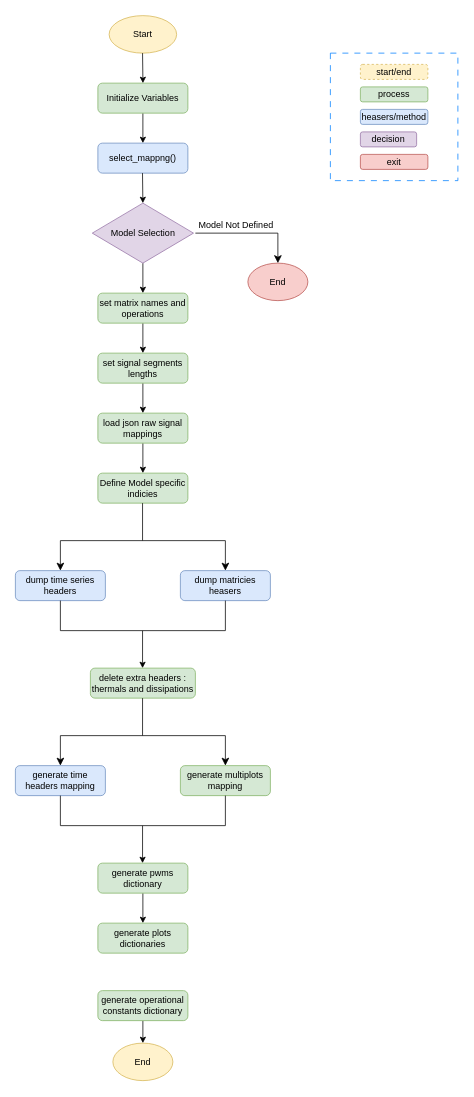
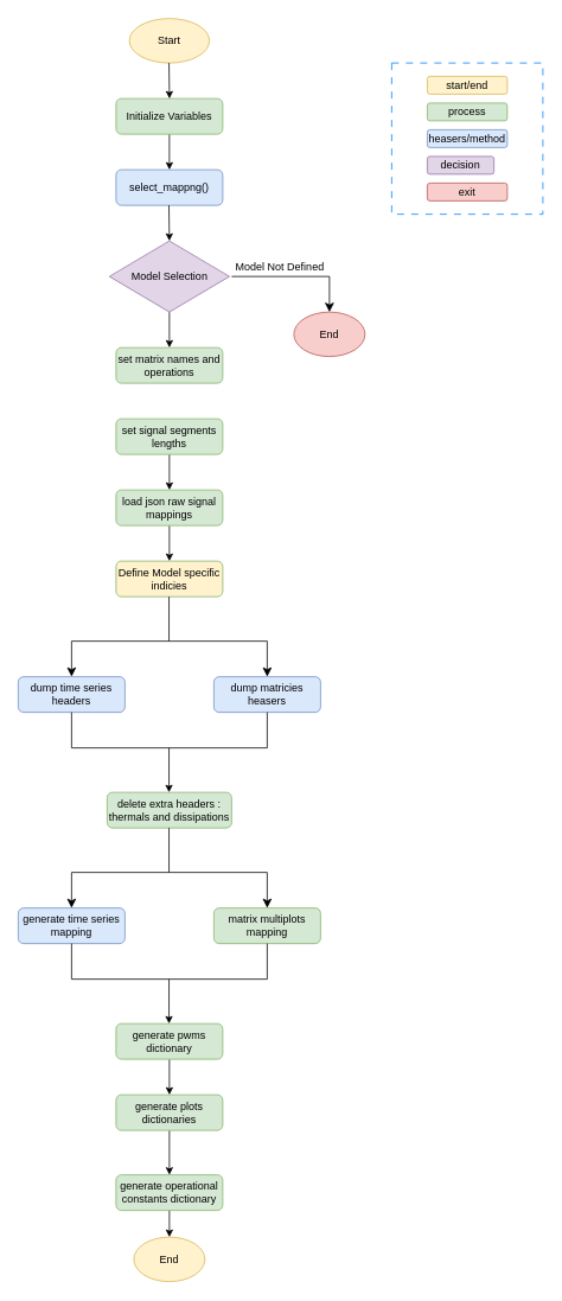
- <mxCell id="45" value="start/end" style="rounded=1;whiteSpace=wrap;html=1;fillColor=#fff2cc;strokeColor=#d6b656;dashed=1;" parent="1" vertex="1"><mxGeometry x="480" y="85" width="90" height="20" as="geometry" /></mxCell>
+ <mxCell id="45" value="start/end" style="rounded=1;whiteSpace=wrap;html=1;fillColor=#fff2cc;strokeColor=#d6b656;" parent="1" vertex="1"><mxGeometry x="480" y="85" width="90" height="20" as="geometry" /></mxCell>
- <mxCell id="12" style="edgeStyle=orthogonalEdgeStyle;rounded=0;orthogonalLoop=1;jettySize=auto;html=1;exitX=0.5;exitY=1;exitDx=0;exitDy=0;" parent="1" source="13" target="15" edge="1"><mxGeometry relative="1" as="geometry" /></mxCell>
- <mxCell id="18" value="Define Model specific indicies" style="rounded=1;whiteSpace=wrap;html=1;fillColor=#d5e8d4;strokeColor=#82b366;" parent="1" vertex="1"><mxGeometry x="130" y="630" width="120" height="40" as="geometry" /></mxCell>
+ <mxCell id="18" value="Define Model specific indicies" style="rounded=1;whiteSpace=wrap;html=1;fillColor=#fff2cc;strokeColor=#82b366;" parent="1" vertex="1"><mxGeometry x="130" y="630" width="120" height="40" as="geometry" /></mxCell>
- <mxCell id="31" value="generate time headers mapping" style="rounded=1;whiteSpace=wrap;html=1;fillColor=#dae8fc;strokeColor=#6c8ebf;" parent="1" vertex="1"><mxGeometry x="20" y="1020" width="120" height="40" as="geometry" /></mxCell>
+ <mxCell id="31" value="generate time series mapping" style="rounded=1;whiteSpace=wrap;html=1;fillColor=#dae8fc;strokeColor=#6c8ebf;" parent="1" vertex="1"><mxGeometry x="20" y="1020" width="120" height="40" as="geometry" /></mxCell>
- <mxCell id="32" value="generate multiplots mapping" style="rounded=1;whiteSpace=wrap;html=1;fillColor=#d5e8d4;strokeColor=#82b366;" parent="1" vertex="1"><mxGeometry x="240" y="1020" width="120" height="40" as="geometry" /></mxCell>
+ <mxCell id="32" value="matrix multiplots mapping" style="rounded=1;whiteSpace=wrap;html=1;fillColor=#d5e8d4;strokeColor=#82b366;" parent="1" vertex="1"><mxGeometry x="240" y="1020" width="120" height="40" as="geometry" /></mxCell>
+ <mxCell id="38" style="edgeStyle=orthogonalEdgeStyle;rounded=0;orthogonalLoop=1;jettySize=auto;html=1;exitX=0.5;exitY=1;exitDx=0;exitDy=0;" parent="1" source="39" target="41" edge="1"><mxGeometry relative="1" as="geometry" /></mxCell>
